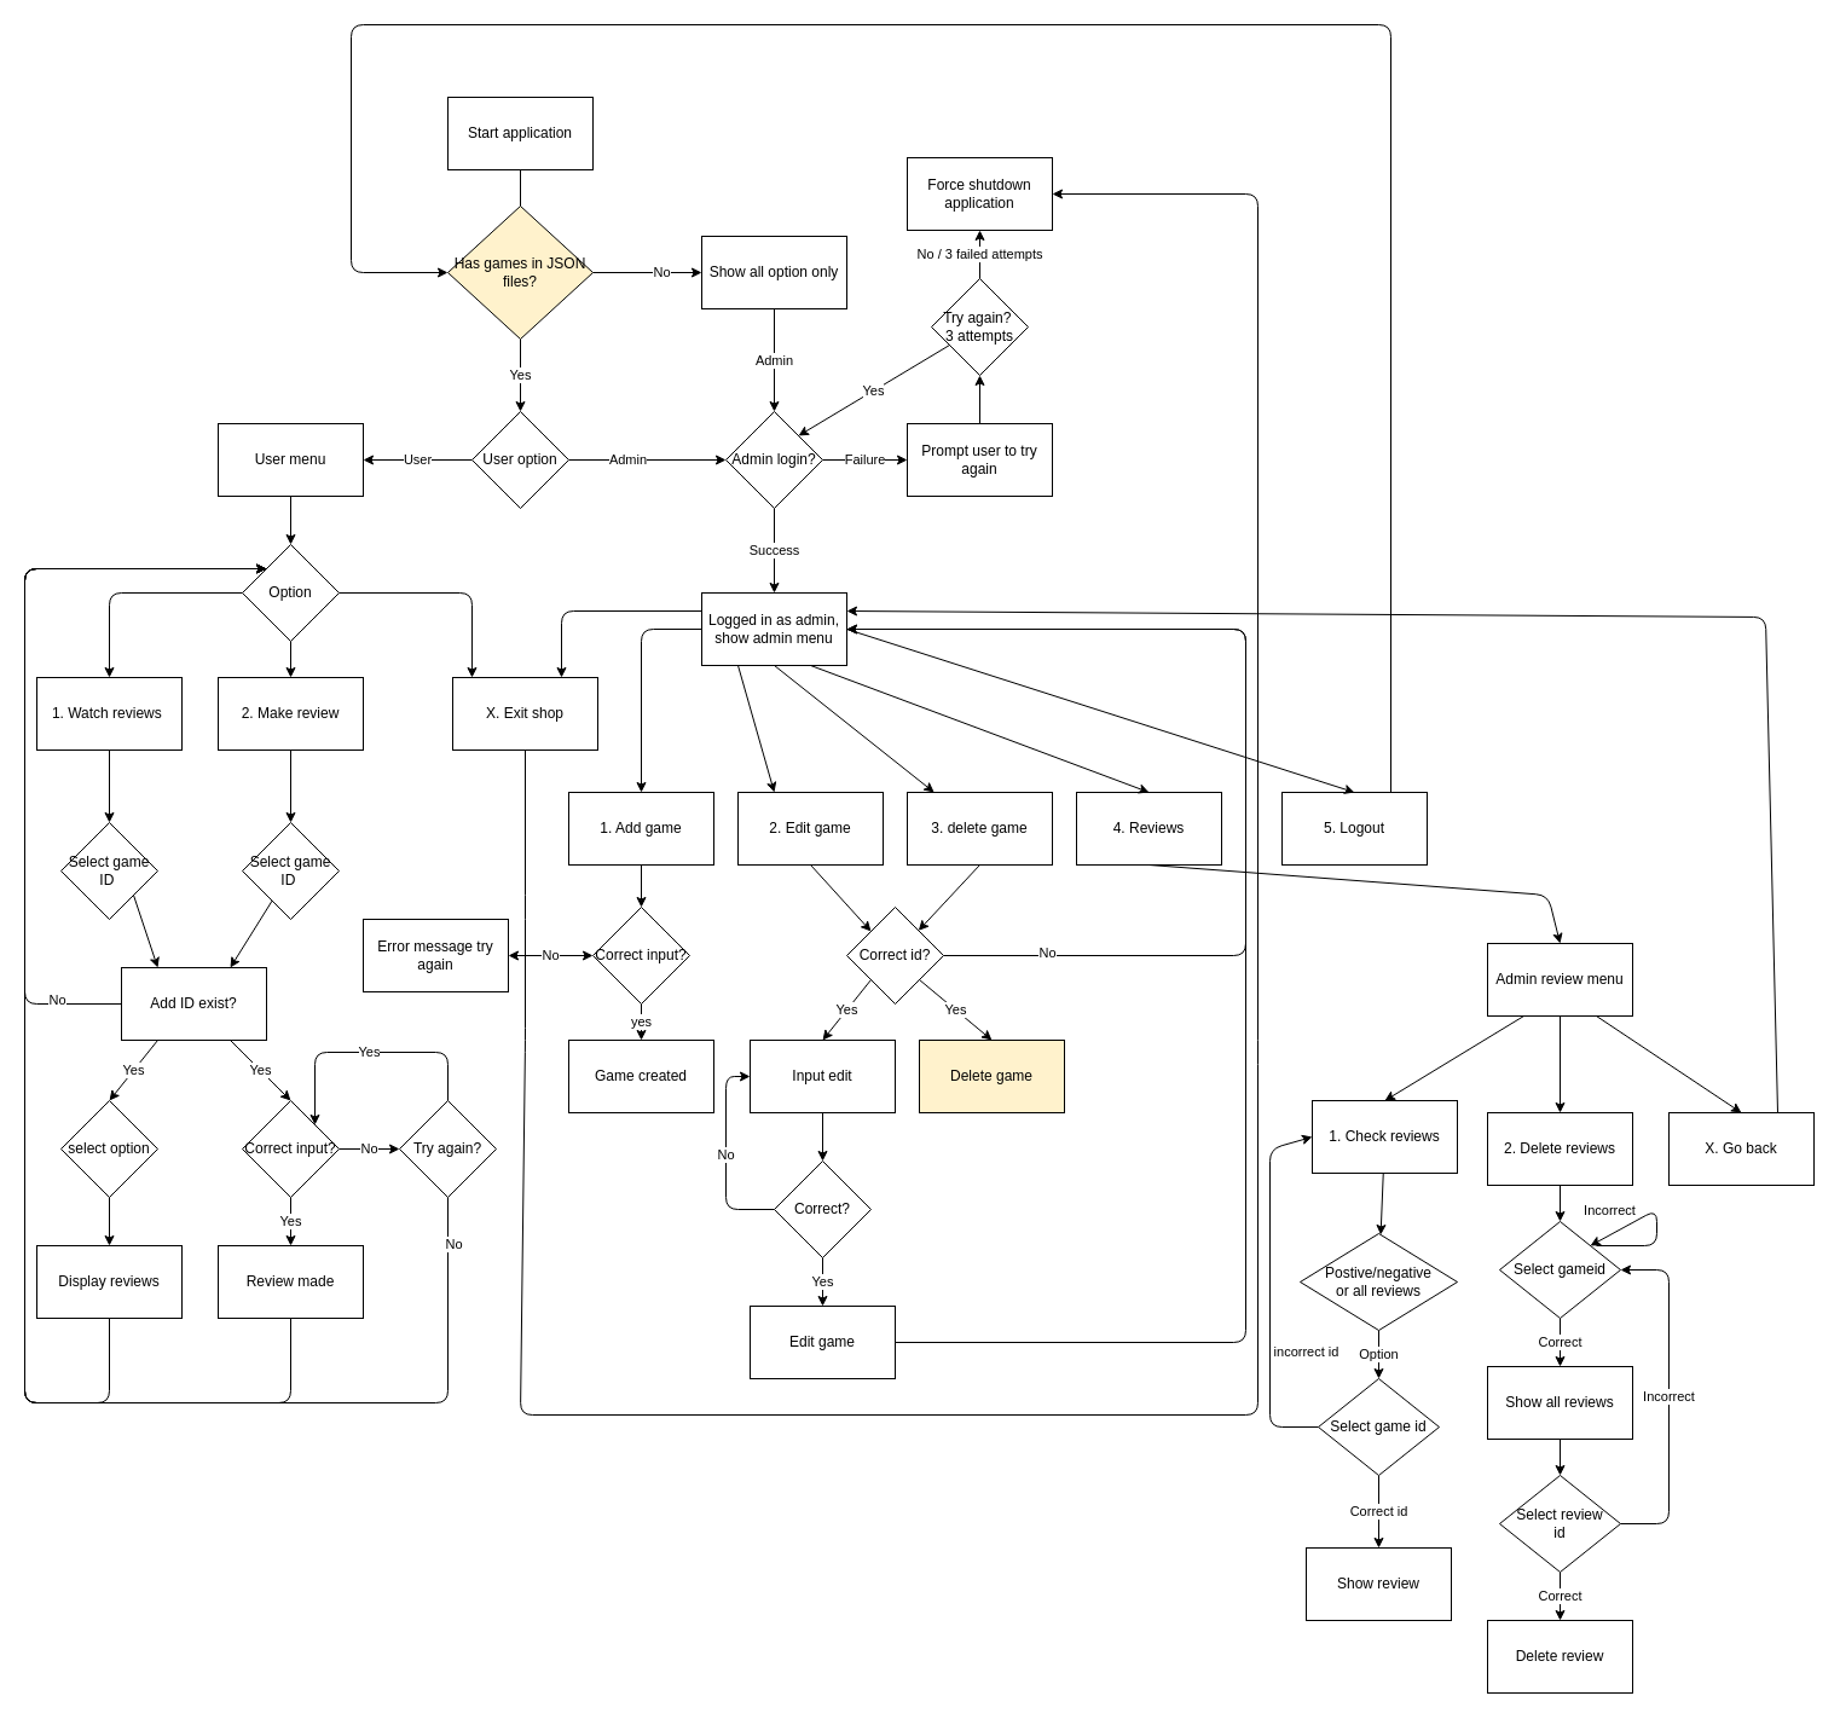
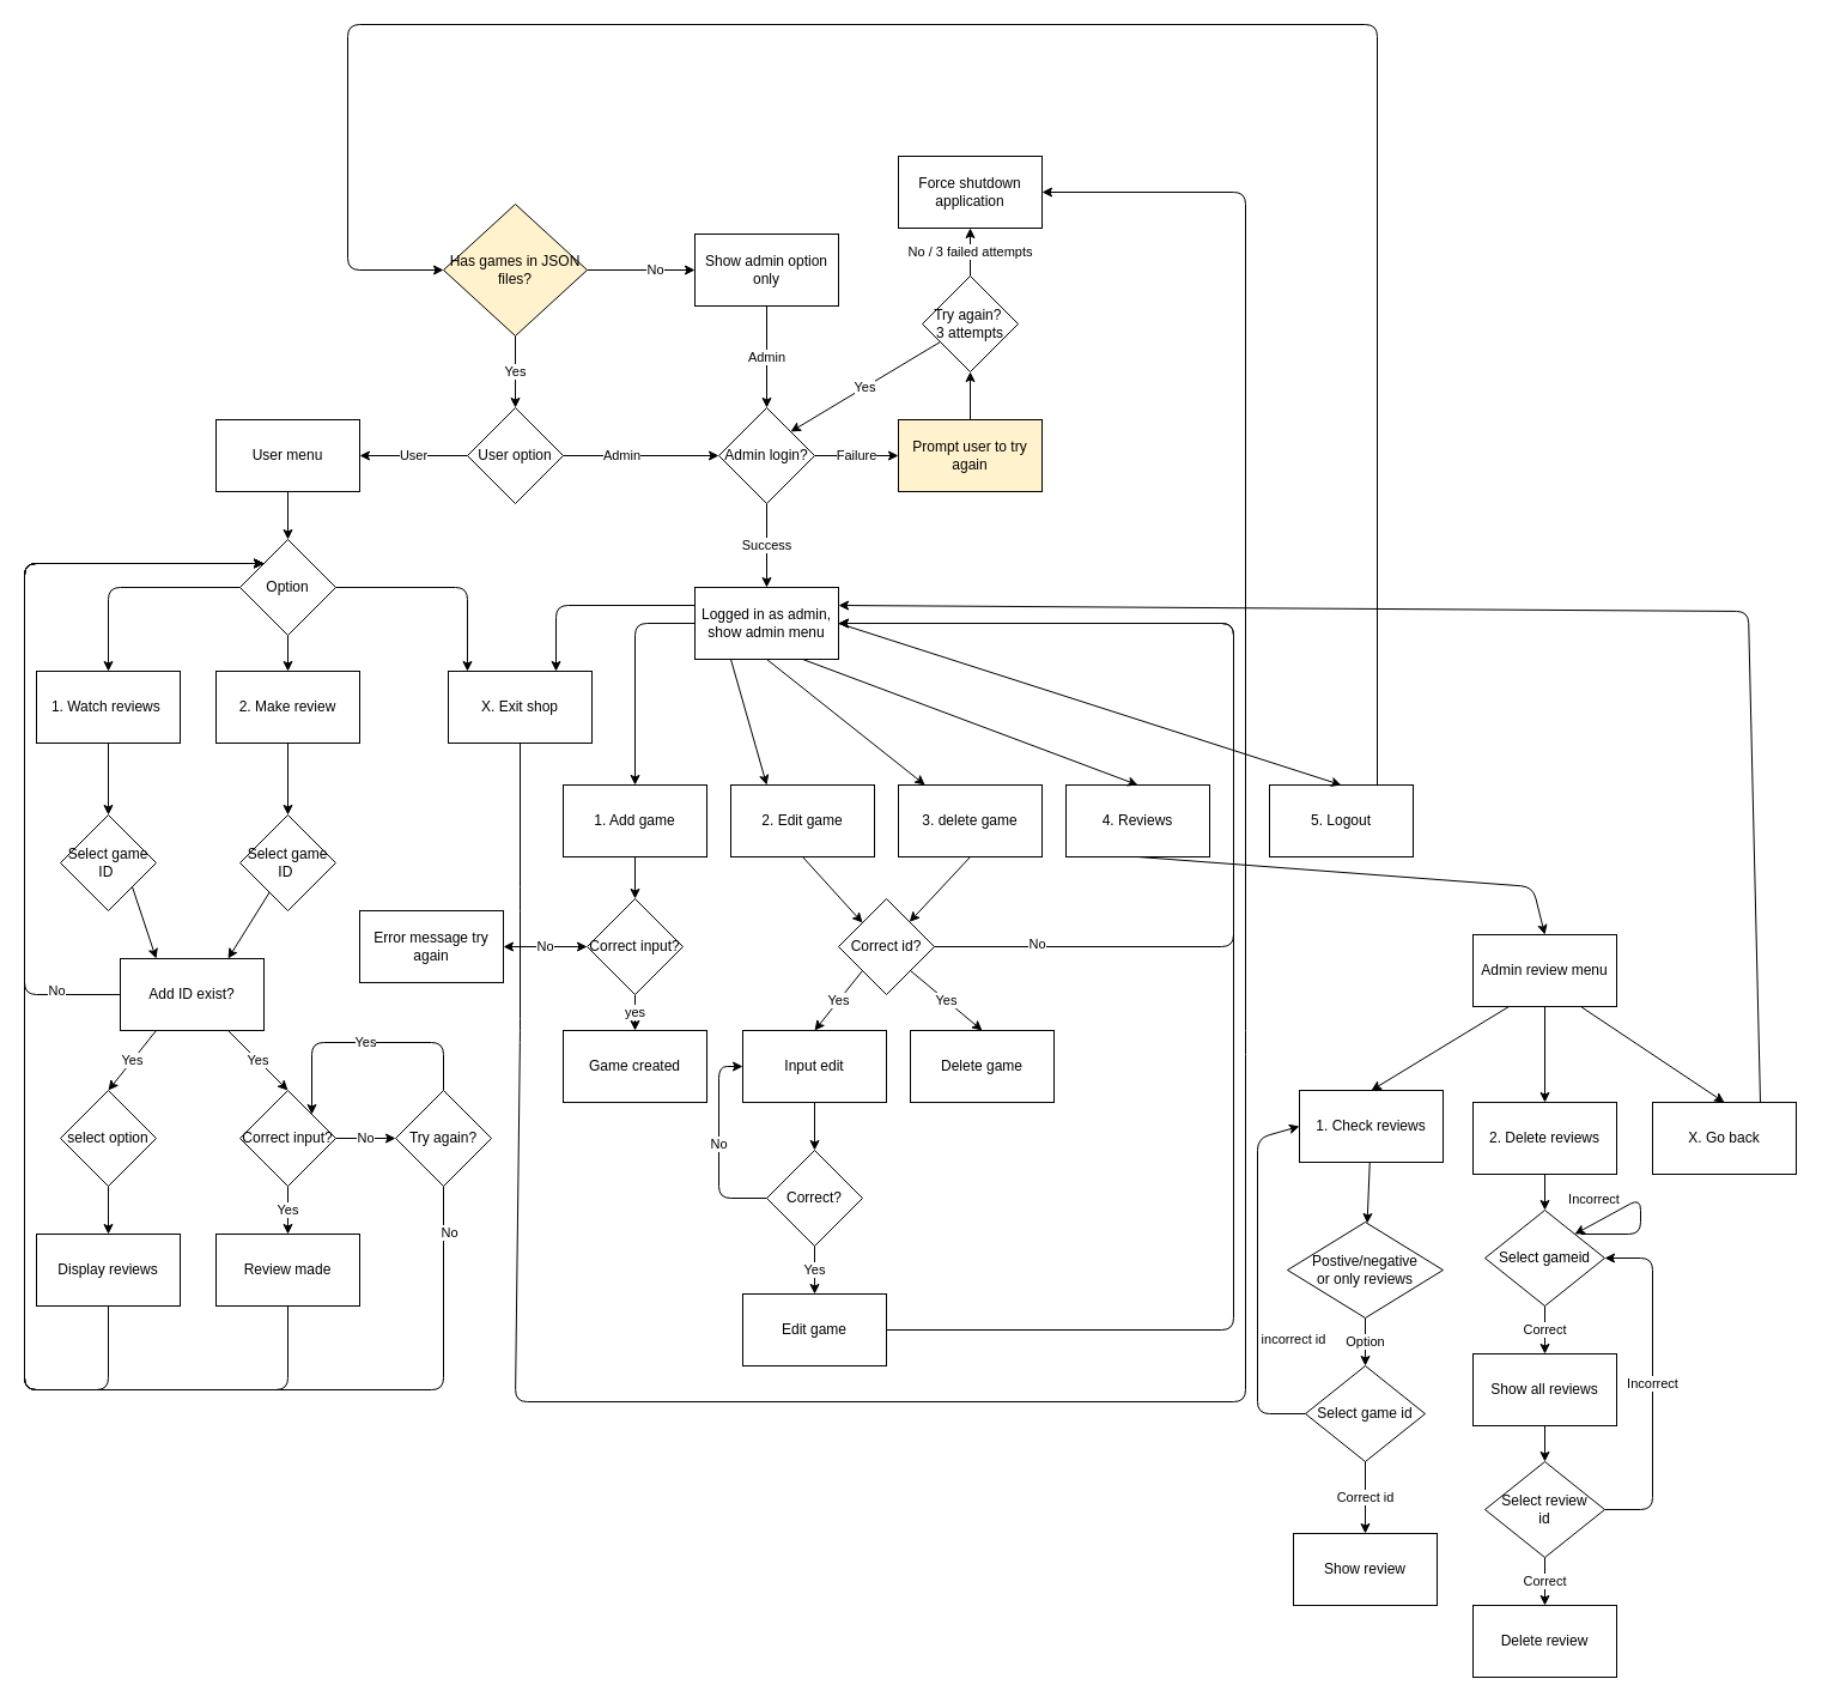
- <mxCell id="2" value="Start application" style="rounded=0;whiteSpace=wrap;html=1;" vertex="1" parent="1"><mxGeometry x="370" y="80" width="120" height="60" as="geometry" /></mxCell>
- <mxCell id="7" value="" style="endArrow=none;html=1;entryX=0.5;entryY=1;entryDx=0;entryDy=0;exitX=0.5;exitY=0;exitDx=0;exitDy=0;" edge="1" parent="1" source="6" target="2"><mxGeometry width="50" height="50" relative="1" as="geometry"><mxPoint x="410" y="290" as="sourcePoint" /><mxPoint x="460" y="240" as="targetPoint" /></mxGeometry></mxCell>
- <mxCell id="14" value="Show all option only" style="rounded=0;whiteSpace=wrap;html=1;" vertex="1" parent="1"><mxGeometry x="580" y="195" width="120" height="60" as="geometry" /></mxCell>
+ <mxCell id="14" value="Show admin option only" style="rounded=0;whiteSpace=wrap;html=1;" vertex="1" parent="1"><mxGeometry x="580" y="195" width="120" height="60" as="geometry" /></mxCell>
- <mxCell id="20" value="Prompt user to try again" style="rounded=0;whiteSpace=wrap;html=1;" vertex="1" parent="1"><mxGeometry x="750" y="350" width="120" height="60" as="geometry" /></mxCell>
+ <mxCell id="20" value="Prompt user to try again" style="rounded=0;whiteSpace=wrap;html=1;fillColor=#fff2cc;" vertex="1" parent="1"><mxGeometry x="750" y="350" width="120" height="60" as="geometry" /></mxCell>
- <mxCell id="79" value="Delete game" style="rounded=0;whiteSpace=wrap;html=1;fillColor=#fff2cc;" vertex="1" parent="1"><mxGeometry x="760" y="860" width="120" height="60" as="geometry" /></mxCell>
+ <mxCell id="79" value="Delete game" style="rounded=0;whiteSpace=wrap;html=1;" vertex="1" parent="1"><mxGeometry x="760" y="860" width="120" height="60" as="geometry" /></mxCell>
- <mxCell id="102" value="Postive/negative&lt;br&gt;or all reviews" style="rhombus;whiteSpace=wrap;html=1;" vertex="1" parent="1"><mxGeometry x="1075" y="1020" width="130" height="80" as="geometry" /></mxCell>
+ <mxCell id="102" value="Postive/negative&lt;br&gt;or only reviews" style="rhombus;whiteSpace=wrap;html=1;" vertex="1" parent="1"><mxGeometry x="1075" y="1020" width="130" height="80" as="geometry" /></mxCell>
